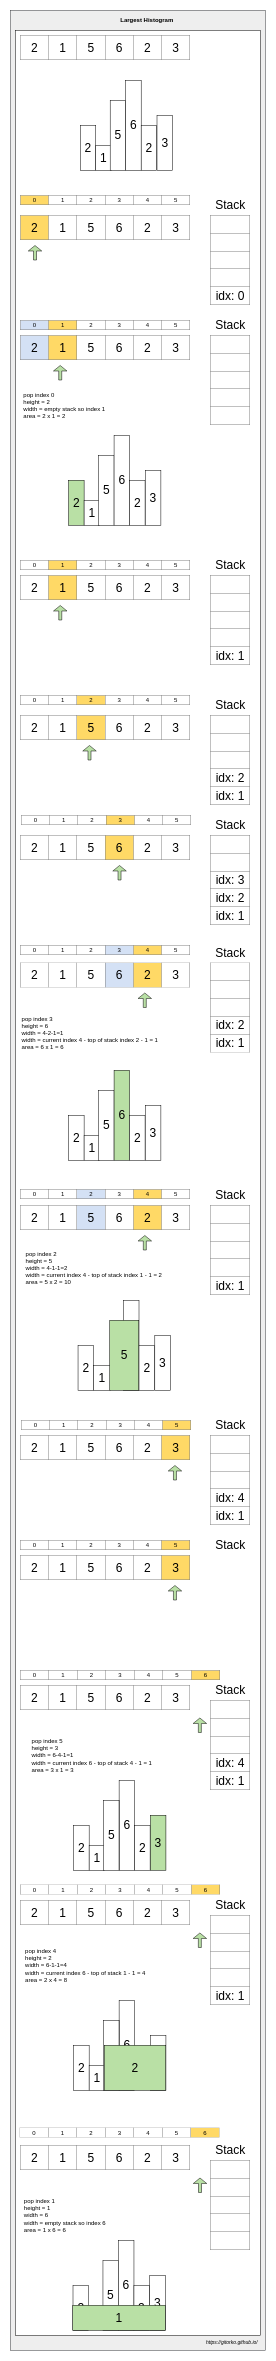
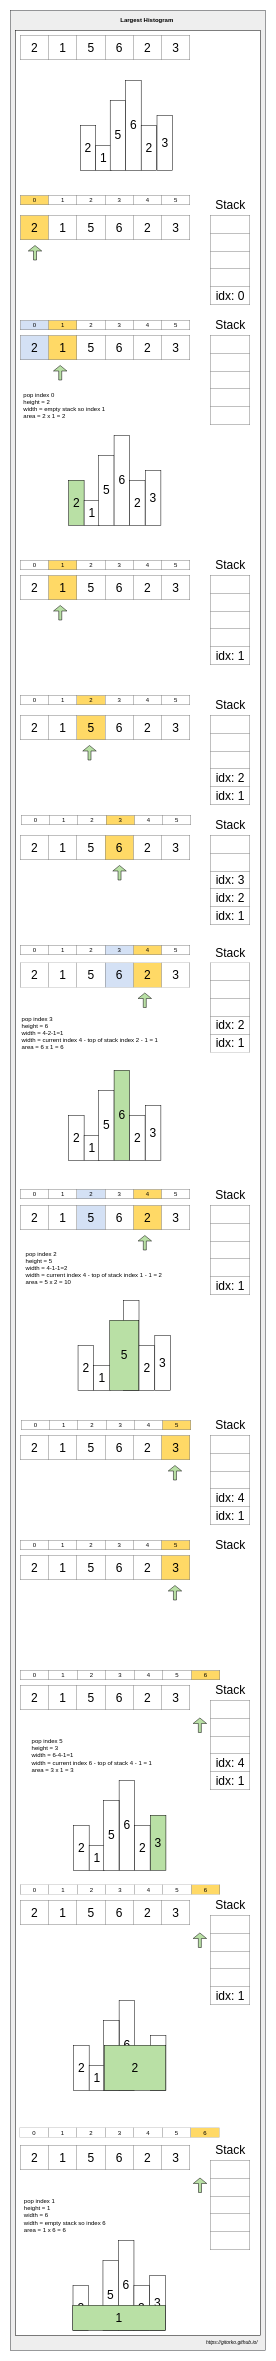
- <mxCell id="53" value="&lt;div style=&quot;text-align: left&quot;&gt;&lt;font style=&quot;font-size: 12px&quot;&gt;pop index 4&lt;/font&gt;&lt;/div&gt;&lt;font style=&quot;font-size: 12px&quot;&gt;&lt;div style=&quot;text-align: left&quot;&gt;&lt;span&gt;height = 2&lt;/span&gt;&lt;/div&gt;&lt;div style=&quot;text-align: left&quot;&gt;&lt;span&gt;width = 6-1-1=4&lt;/span&gt;&lt;/div&gt;&lt;div style=&quot;text-align: left&quot;&gt;width = current index 6 - top of stack 1 - 1 = 4&lt;/div&gt;&lt;div style=&quot;text-align: left&quot;&gt;area = 2 x 4 = 8&lt;/div&gt;&lt;/font&gt;" style="text;html=1;align=center;verticalAlign=middle;resizable=0;points=[];autosize=1;" parent="1" vertex="1"><mxGeometry x="39.91" y="3890" width="260" height="80" as="geometry" /></mxCell>
